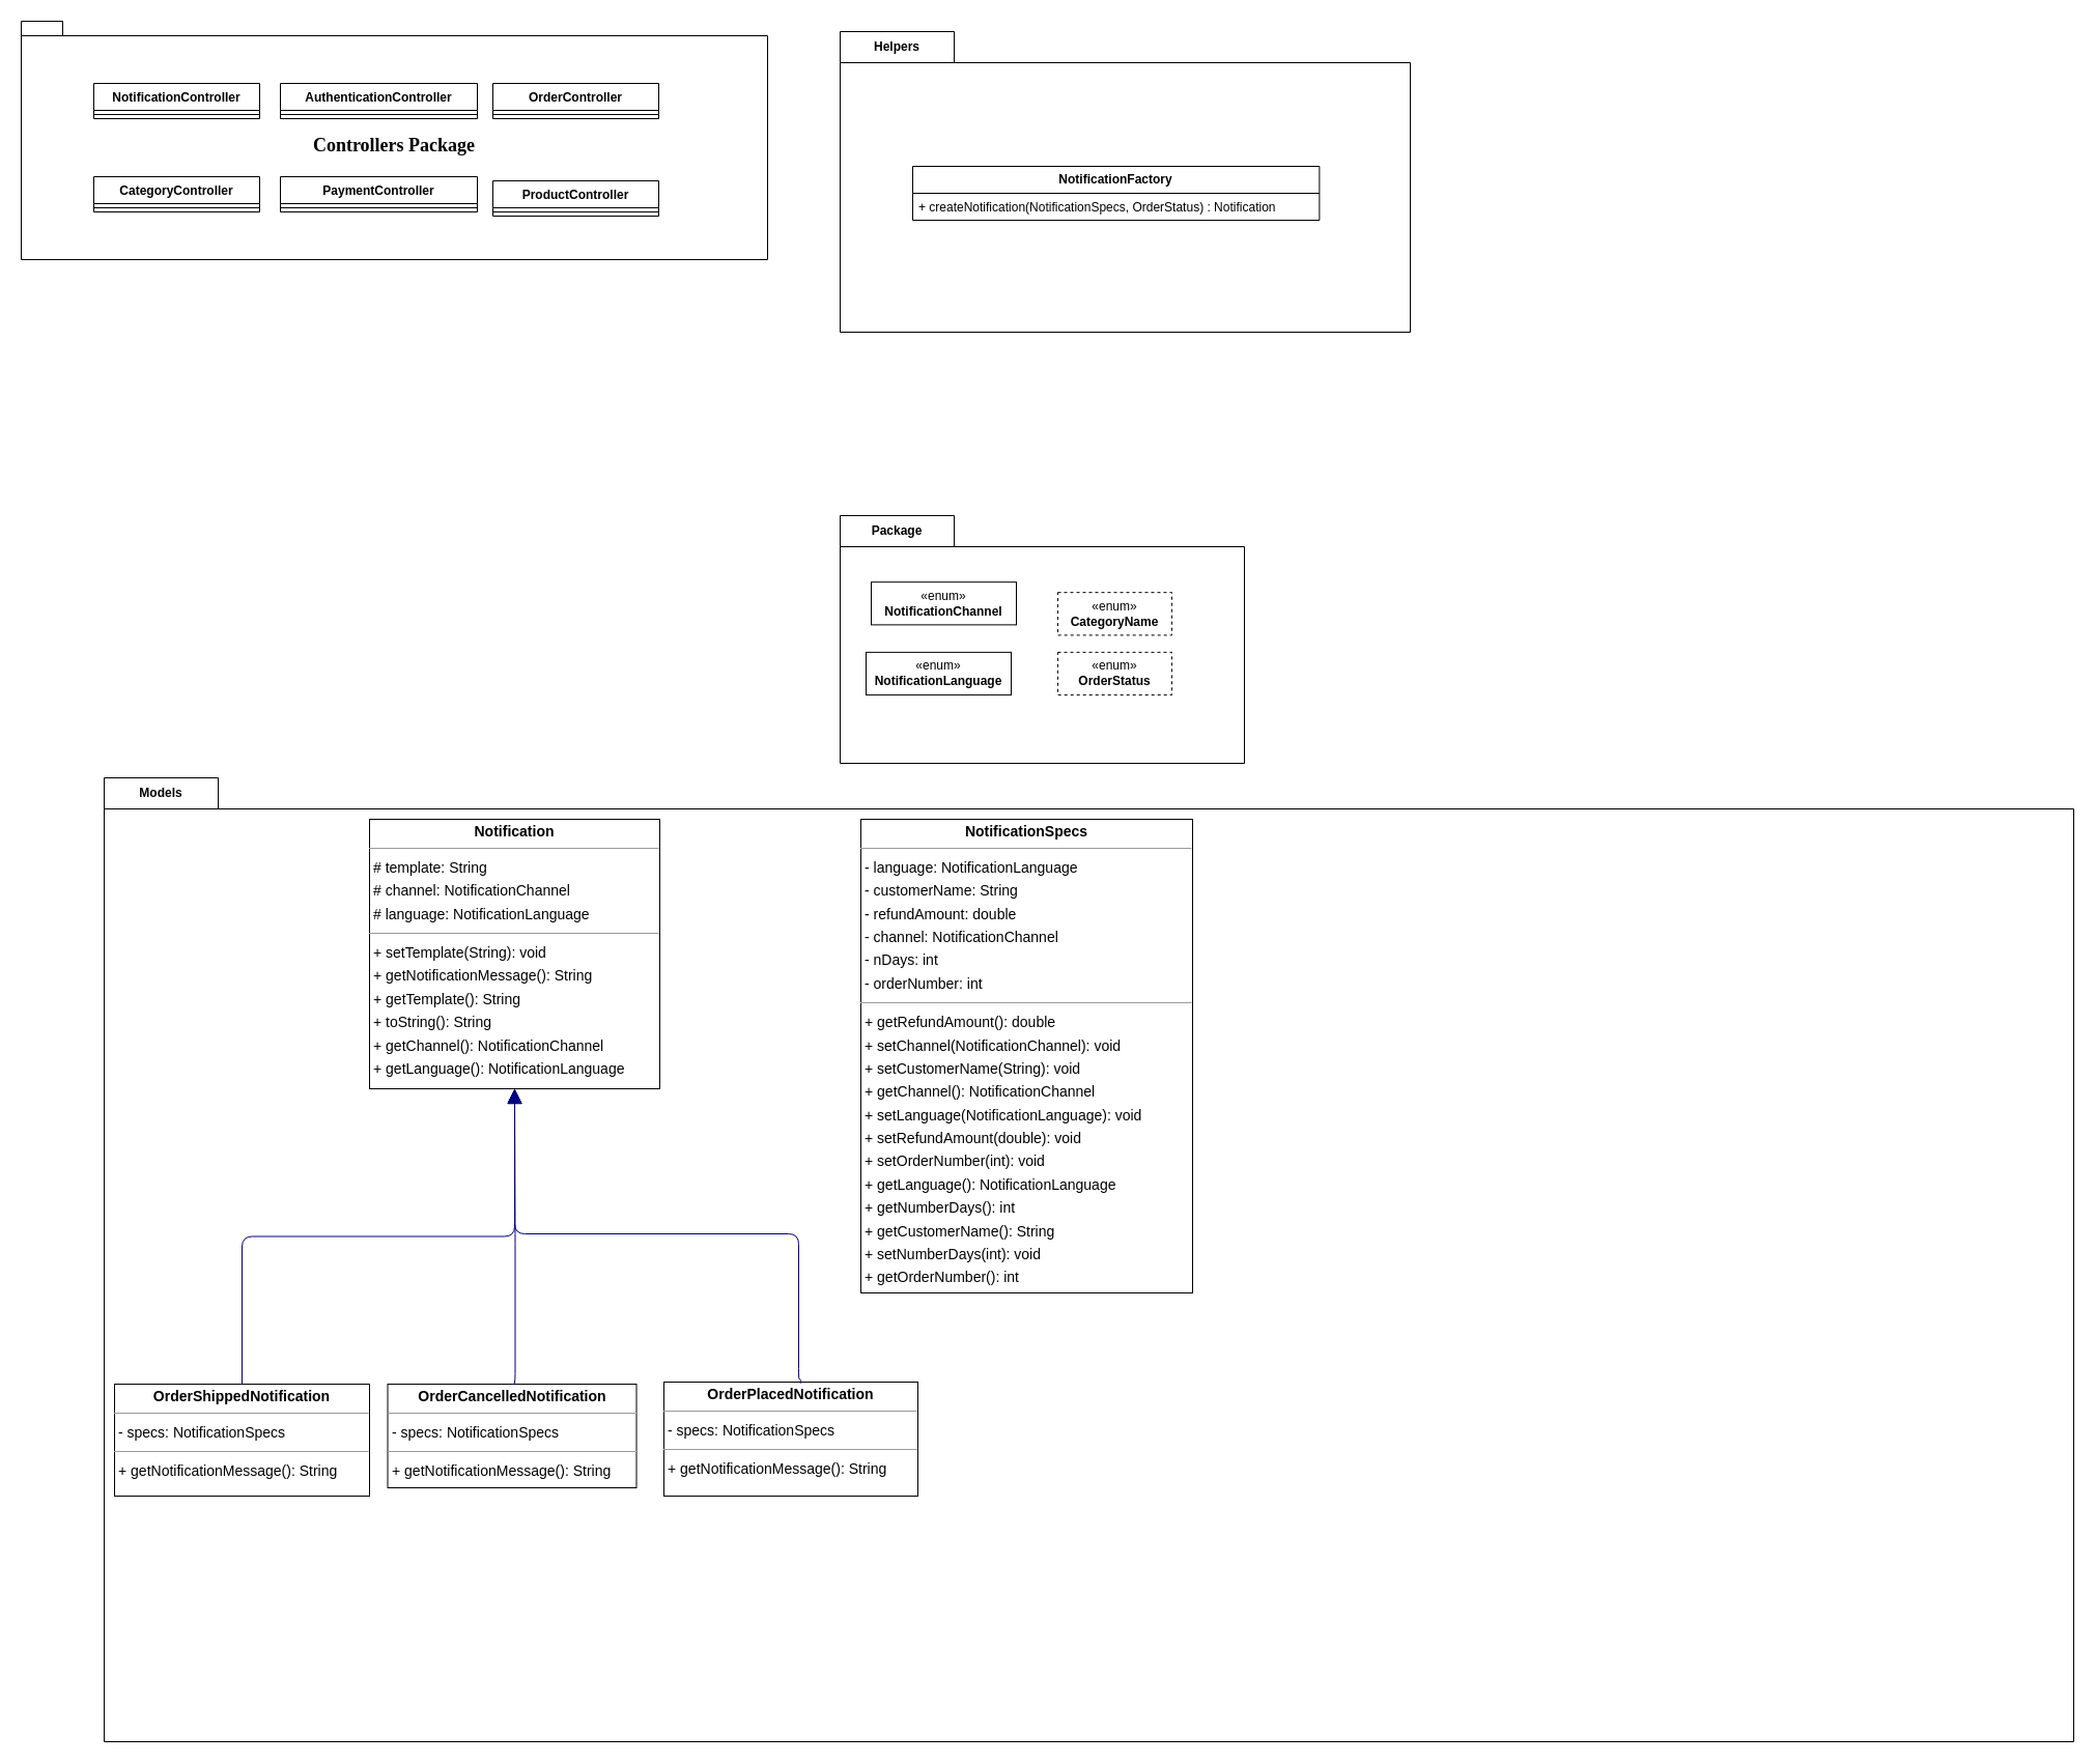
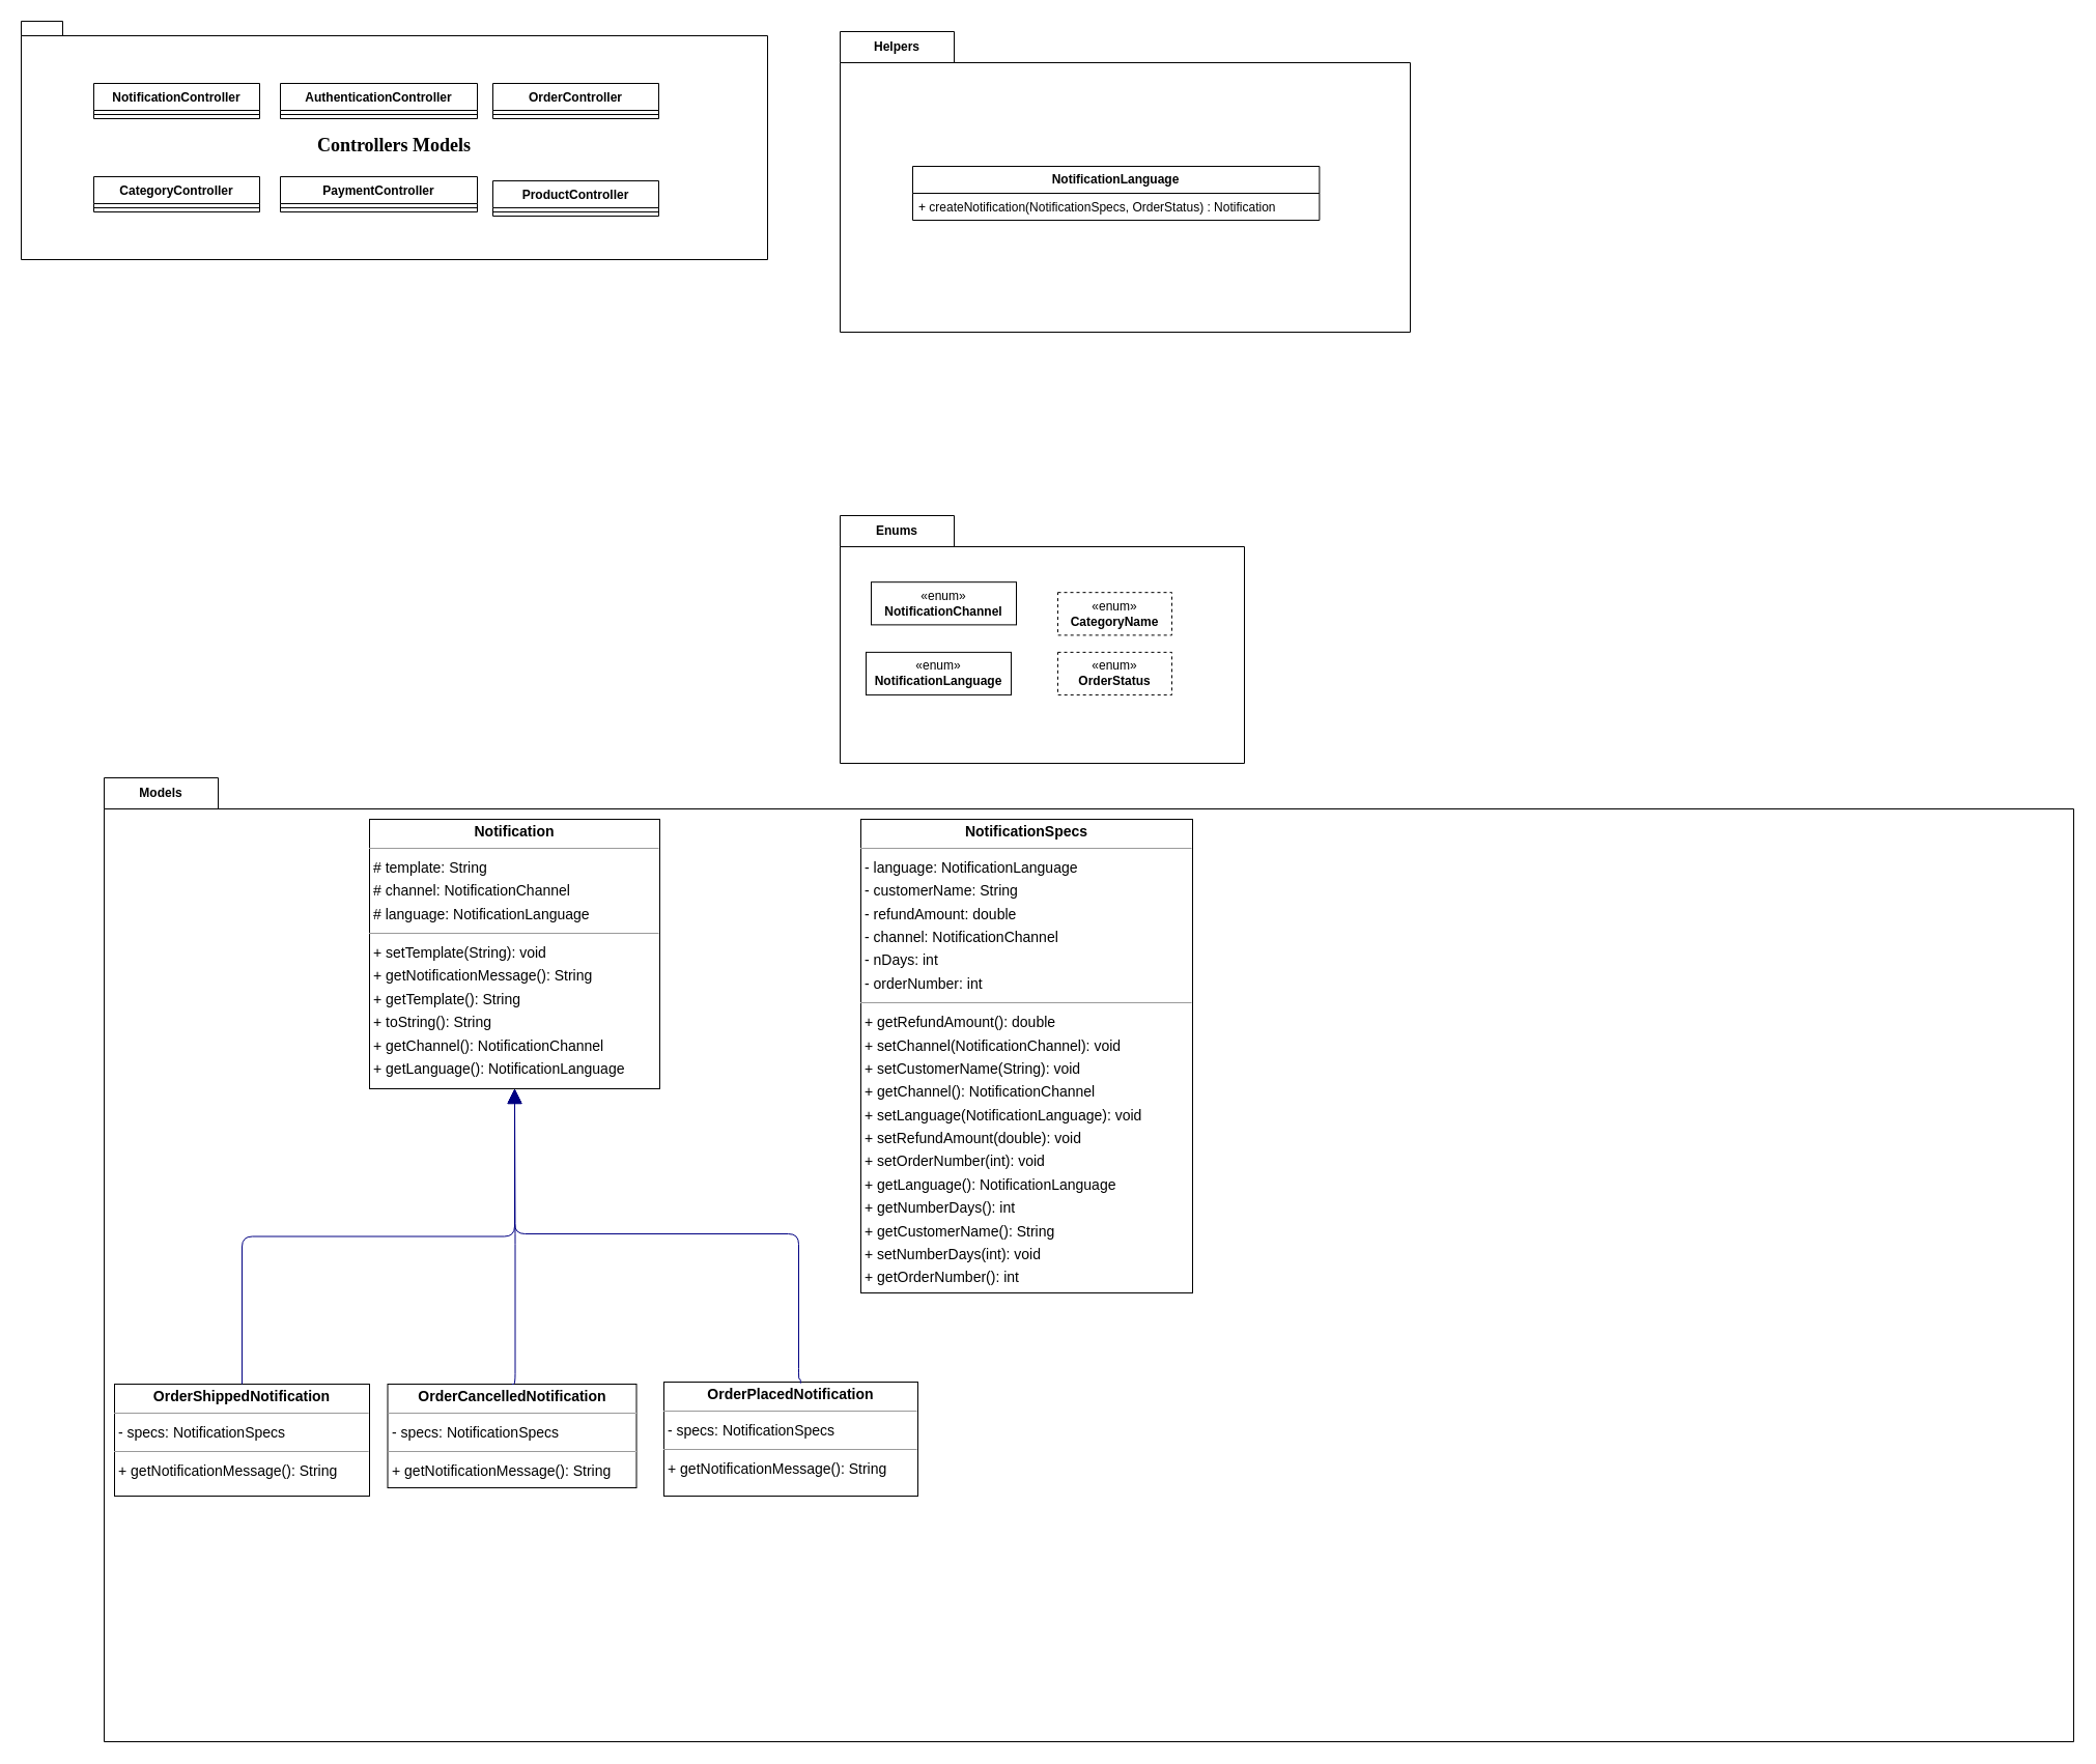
- <mxCell id="2" value="&lt;b id=&quot;docs-internal-guid-37bf1ae9-7fff-d8b7-cc07-cfb594d46fc4&quot; style=&quot;&quot;&gt;&lt;span style=&quot;font-family: &amp;quot;Times New Roman&amp;quot;, serif; color: rgb(0, 0, 0); background-color: transparent; font-style: normal; font-variant: normal; text-decoration: none; vertical-align: baseline;&quot;&gt;&lt;font style=&quot;font-size: 18px;&quot;&gt;Controllers Package&lt;/font&gt;&lt;/span&gt;&lt;/b&gt;" style="shape=folder;fontStyle=1;spacingTop=10;tabWidth=40;tabHeight=14;tabPosition=left;html=1;whiteSpace=wrap;" parent="1" vertex="1"><mxGeometry x="20" y="20" width="720" height="230" as="geometry" /></mxCell>
+ <mxCell id="2" value="&lt;b id=&quot;docs-internal-guid-37bf1ae9-7fff-d8b7-cc07-cfb594d46fc4&quot; style=&quot;&quot;&gt;&lt;span style=&quot;font-family: &amp;quot;Times New Roman&amp;quot;, serif; color: rgb(0, 0, 0); background-color: transparent; font-style: normal; font-variant: normal; text-decoration: none; vertical-align: baseline;&quot;&gt;&lt;font style=&quot;font-size: 18px;&quot;&gt;Controllers Models&lt;/font&gt;&lt;/span&gt;&lt;/b&gt;" style="shape=folder;fontStyle=1;spacingTop=10;tabWidth=40;tabHeight=14;tabPosition=left;html=1;whiteSpace=wrap;" parent="1" vertex="1"><mxGeometry x="20" y="20" width="720" height="230" as="geometry" /></mxCell>
- <mxCell id="23" value="&lt;b&gt;NotificationFactory&lt;/b&gt;" style="swimlane;fontStyle=0;childLayout=stackLayout;horizontal=1;startSize=26;fillColor=none;horizontalStack=0;resizeParent=1;resizeParentMax=0;resizeLast=0;collapsible=1;marginBottom=0;whiteSpace=wrap;html=1;" vertex="1" parent="21"><mxGeometry x="70.002" y="130.004" width="392.387" height="52" as="geometry" /></mxCell>
+ <mxCell id="23" value="&lt;b&gt;NotificationLanguage&lt;/b&gt;" style="swimlane;fontStyle=0;childLayout=stackLayout;horizontal=1;startSize=26;fillColor=none;horizontalStack=0;resizeParent=1;resizeParentMax=0;resizeLast=0;collapsible=1;marginBottom=0;whiteSpace=wrap;html=1;" vertex="1" parent="21"><mxGeometry x="70.002" y="130.004" width="392.387" height="52" as="geometry" /></mxCell>
- <mxCell id="15" value="Package" style="shape=folder;fontStyle=1;tabWidth=110;tabHeight=30;tabPosition=left;html=1;boundedLbl=1;labelInHeader=1;container=1;collapsible=0;whiteSpace=wrap;" vertex="1" parent="1"><mxGeometry x="810" y="497" width="390" height="239" as="geometry" /></mxCell>
+ <mxCell id="15" value="Enums" style="shape=folder;fontStyle=1;tabWidth=110;tabHeight=30;tabPosition=left;html=1;boundedLbl=1;labelInHeader=1;container=1;collapsible=0;whiteSpace=wrap;" vertex="1" parent="1"><mxGeometry x="810" y="497" width="390" height="239" as="geometry" /></mxCell>
